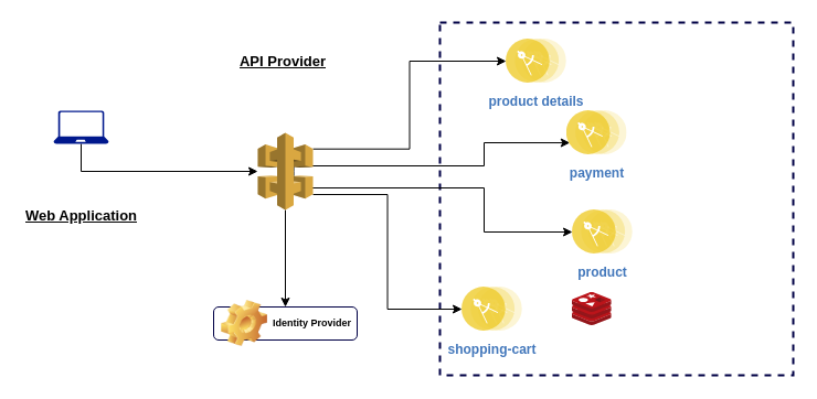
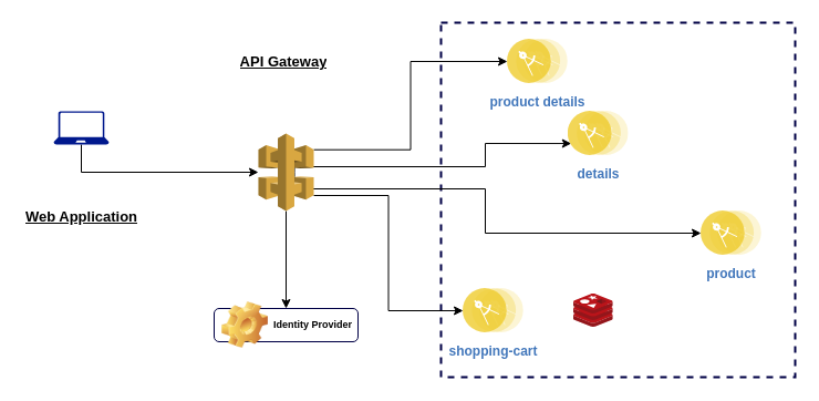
- <mxCell id="12" value="API Provider" style="text;html=1;strokeColor=none;fillColor=none;align=center;verticalAlign=middle;whiteSpace=wrap;overflow=hidden;fontStyle=5;fontSize=13;" parent="1" vertex="1"><mxGeometry x="181.25" y="45" width="150" height="20" as="geometry" /></mxCell>
+ <mxCell id="12" value="API Gateway" style="text;html=1;strokeColor=none;fillColor=none;align=center;verticalAlign=middle;whiteSpace=wrap;overflow=hidden;fontStyle=5;fontSize=13;" parent="1" vertex="1"><mxGeometry x="181.25" y="45" width="150" height="20" as="geometry" /></mxCell>
- <mxCell id="14" value="payment" style="aspect=fixed;perimeter=ellipsePerimeter;html=1;align=center;shadow=0;dashed=0;fontColor=#4277BB;labelBackgroundColor=#ffffff;fontSize=12;spacingTop=3;image;image=img/lib/ibm/applications/microservice.svg;fontStyle=1" parent="1" vertex="1"><mxGeometry x="512.8" y="100" width="54.8" height="40" as="geometry" /></mxCell>
+ <mxCell id="14" value="details" style="aspect=fixed;perimeter=ellipsePerimeter;html=1;align=center;shadow=0;dashed=0;fontColor=#4277BB;labelBackgroundColor=#ffffff;fontSize=12;spacingTop=3;image;image=img/lib/ibm/applications/microservice.svg;fontStyle=1" parent="1" vertex="1"><mxGeometry x="512.8" y="100" width="54.8" height="40" as="geometry" /></mxCell>
- <mxCell id="15" value="product&lt;br&gt;" style="aspect=fixed;perimeter=ellipsePerimeter;html=1;align=center;shadow=0;dashed=0;fontColor=#4277BB;labelBackgroundColor=#ffffff;fontSize=12;spacingTop=3;image;image=img/lib/ibm/applications/microservice.svg;fontStyle=1" parent="1" vertex="1"><mxGeometry x="518" y="190" width="54.8" height="40" as="geometry" /></mxCell>
+ <mxCell id="15" value="product&lt;br&gt;" style="aspect=fixed;perimeter=ellipsePerimeter;html=1;align=center;shadow=0;dashed=0;fontColor=#4277BB;labelBackgroundColor=#ffffff;fontSize=12;spacingTop=3;image;image=img/lib/ibm/applications/microservice.svg;fontStyle=1" parent="1" vertex="1"><mxGeometry x="633" y="190" width="54.8" height="40" as="geometry" /></mxCell>
